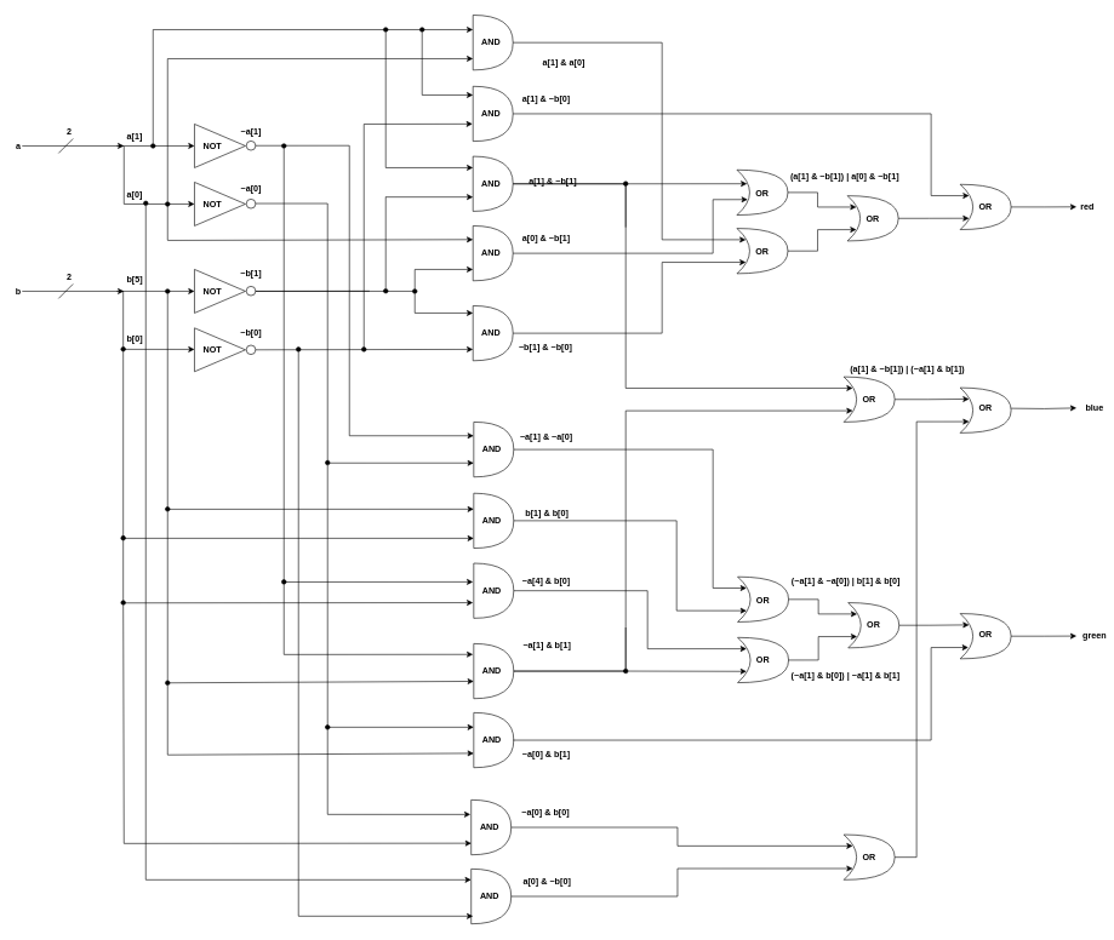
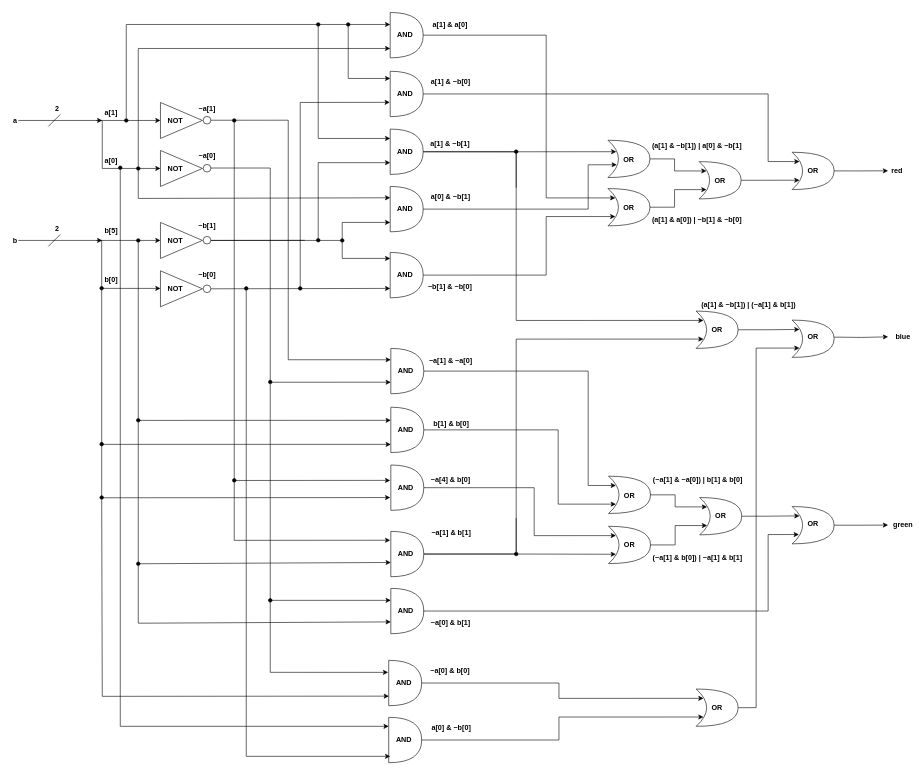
- <mxCell id="77" value="a[1] &amp;amp; a[0]" style="text;strokeColor=none;align=center;fillColor=none;html=1;verticalAlign=middle;whiteSpace=wrap;rounded=0;fontStyle=1" vertex="1" parent="1"><mxGeometry x="735" y="75" width="80" height="20" as="geometry" /></mxCell>
+ <mxCell id="77" value="a[1] &amp;amp; a[0]" style="text;strokeColor=none;align=center;fillColor=none;html=1;verticalAlign=middle;whiteSpace=wrap;rounded=0;fontStyle=1" vertex="1" parent="1"><mxGeometry x="710" y="30" width="80" height="20" as="geometry" /></mxCell>
- <mxCell id="79" value="a[1] &amp;amp; ~b[1]" style="text;strokeColor=none;align=center;fillColor=none;html=1;verticalAlign=middle;whiteSpace=wrap;rounded=0;fontStyle=1" vertex="1" parent="1"><mxGeometry x="720" y="238.63" width="80" height="20" as="geometry" /></mxCell>
+ <mxCell id="79" value="a[1] &amp;amp; ~b[1]" style="text;strokeColor=none;align=center;fillColor=none;html=1;verticalAlign=middle;whiteSpace=wrap;rounded=0;fontStyle=1" vertex="1" parent="1"><mxGeometry x="710" y="228.63" width="80" height="20" as="geometry" /></mxCell>
+ <mxCell id="86" value="(a[1] &amp;amp; a[0]) | ~b[1] &amp;amp; ~b[0]" style="text;strokeColor=none;align=center;fillColor=none;html=1;verticalAlign=middle;whiteSpace=wrap;rounded=0;fontStyle=1" vertex="1" parent="1"><mxGeometry x="1083" y="355.72" width="157" height="20" as="geometry" /></mxCell>
